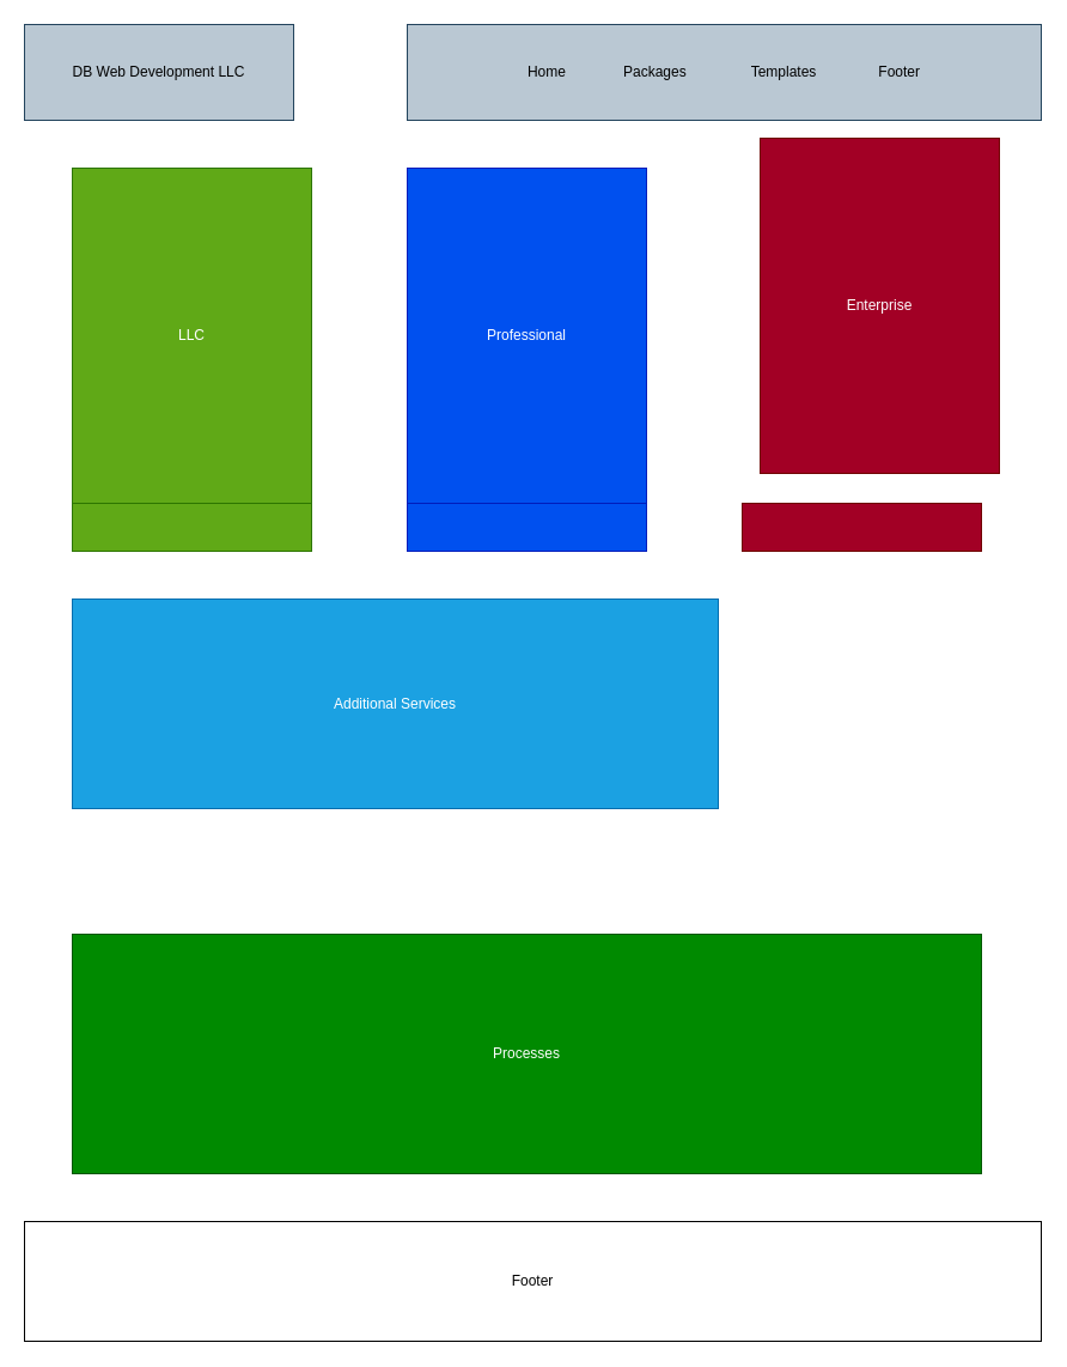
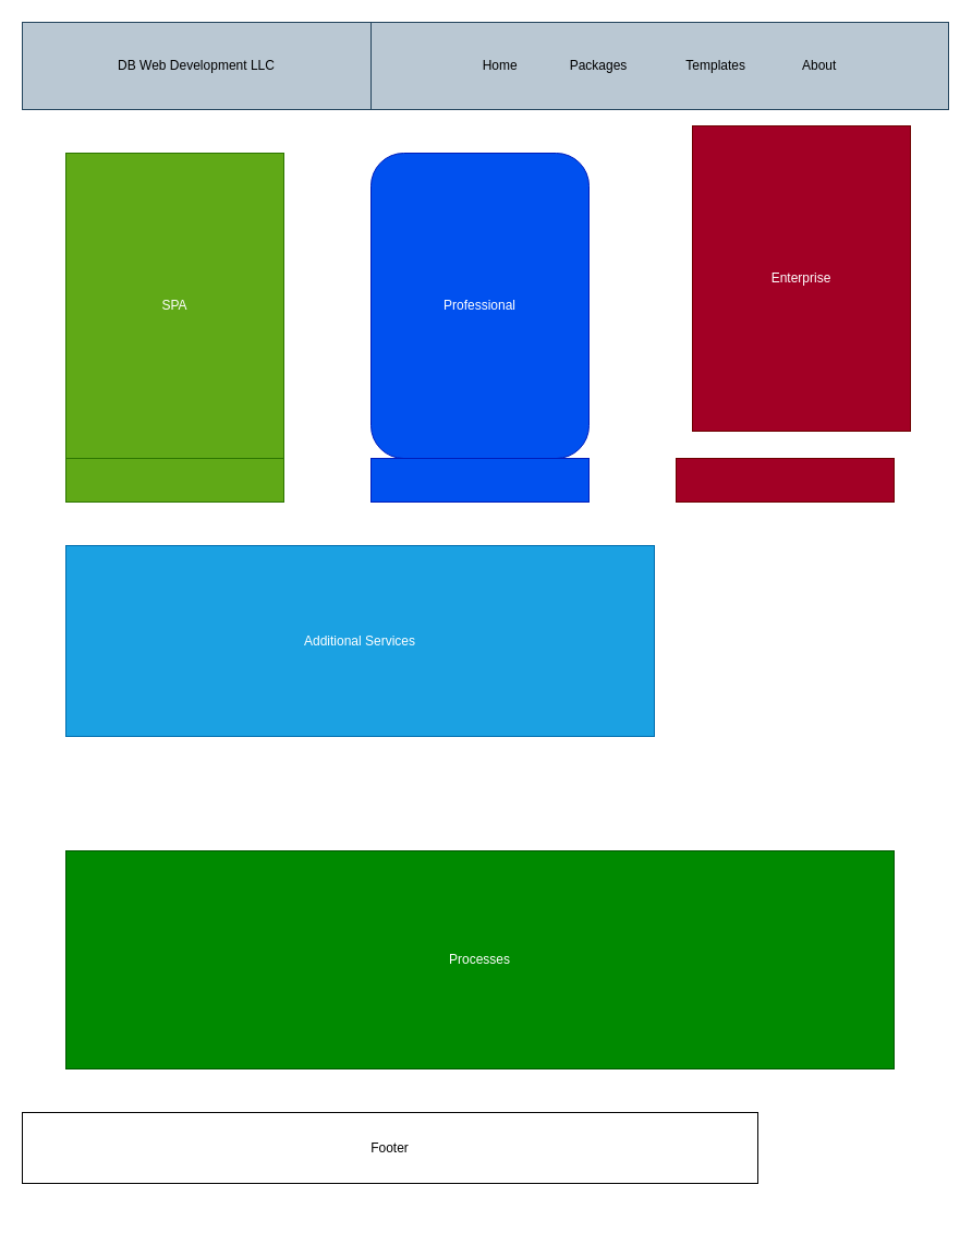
- <mxCell id="2" value="DB Web Development LLC" style="rounded=0;whiteSpace=wrap;html=1;fillColor=#bac8d3;strokeColor=#23445d;fontColor=#000000;" vertex="1" parent="1"><mxGeometry x="20" y="20" width="225" height="80" as="geometry" /></mxCell>
+ <mxCell id="2" value="DB Web Development LLC" style="rounded=0;whiteSpace=wrap;html=1;fillColor=#bac8d3;strokeColor=#23445d;fontColor=#000000;" vertex="1" parent="1"><mxGeometry width="320" height="80" as="geometry" x="20" y="20" /></mxCell>
- <mxCell id="3" value="Home&lt;span style=&quot;white-space: pre&quot;&gt;&#09;&lt;/span&gt;&lt;span style=&quot;white-space: pre&quot;&gt;&#09;&lt;/span&gt;Packages&lt;span style=&quot;white-space: pre&quot;&gt;&#09;&lt;/span&gt;&lt;span style=&quot;white-space: pre&quot;&gt;&#09;&lt;/span&gt;Templates&lt;span style=&quot;white-space: pre&quot;&gt;&#09;&lt;/span&gt;&lt;span style=&quot;white-space: pre&quot;&gt;&#09;&lt;/span&gt;Footer" style="rounded=0;whiteSpace=wrap;html=1;fillColor=#bac8d3;strokeColor=#23445d;fontColor=#000000;" vertex="1" parent="1"><mxGeometry x="340" width="530" height="80" as="geometry" y="20" /></mxCell>
+ <mxCell id="3" value="Home&lt;span style=&quot;white-space: pre&quot;&gt;&#09;&lt;/span&gt;&lt;span style=&quot;white-space: pre&quot;&gt;&#09;&lt;/span&gt;Packages&lt;span style=&quot;white-space: pre&quot;&gt;&#09;&lt;/span&gt;&lt;span style=&quot;white-space: pre&quot;&gt;&#09;&lt;/span&gt;Templates&lt;span style=&quot;white-space: pre&quot;&gt;&#09;&lt;/span&gt;&lt;span style=&quot;white-space: pre&quot;&gt;&#09;&lt;/span&gt;About" style="rounded=0;whiteSpace=wrap;html=1;fillColor=#bac8d3;strokeColor=#23445d;fontColor=#000000;" vertex="1" parent="1"><mxGeometry x="340" width="530" height="80" as="geometry" y="20" /></mxCell>
- <mxCell id="4" value="LLC" style="rounded=0;whiteSpace=wrap;html=1;perimeterSpacing=0;fillColor=#60a917;fontColor=#ffffff;strokeColor=#2D7600;" vertex="1" parent="1"><mxGeometry x="60" y="140" width="200" height="280" as="geometry" /></mxCell>
+ <mxCell id="4" value="SPA" style="rounded=0;whiteSpace=wrap;html=1;perimeterSpacing=0;fillColor=#60a917;fontColor=#ffffff;strokeColor=#2D7600;" vertex="1" parent="1"><mxGeometry x="60" y="140" width="200" height="280" as="geometry" /></mxCell>
- <mxCell id="5" value="Professional" style="rounded=0;whiteSpace=wrap;html=1;fillColor=#0050ef;fontColor=#ffffff;strokeColor=#001DBC;" vertex="1" parent="1"><mxGeometry x="340" y="140" width="200" height="280" as="geometry" /></mxCell>
+ <mxCell id="5" value="Professional" style="whiteSpace=wrap;html=1;fillColor=#0050ef;fontColor=#ffffff;strokeColor=#001DBC;rounded=1;" vertex="1" parent="1"><mxGeometry x="340" y="140" width="200" height="280" as="geometry" /></mxCell>
- <mxCell id="8" value="Footer" style="rounded=0;whiteSpace=wrap;html=1;" vertex="1" parent="1"><mxGeometry y="1020" width="850" height="100" as="geometry" x="20" /></mxCell>
+ <mxCell id="8" value="Footer" style="rounded=0;whiteSpace=wrap;html=1;" vertex="1" parent="1"><mxGeometry x="20" y="1020" width="675" height="65" as="geometry" /></mxCell>
